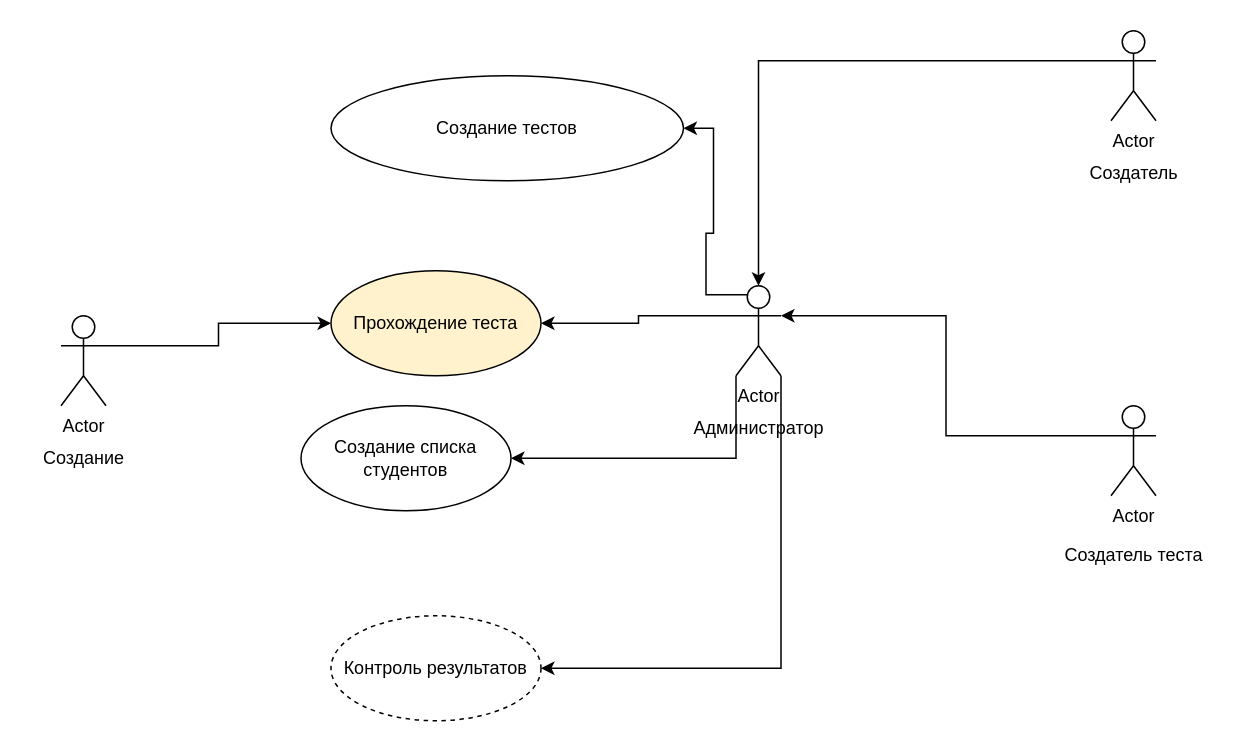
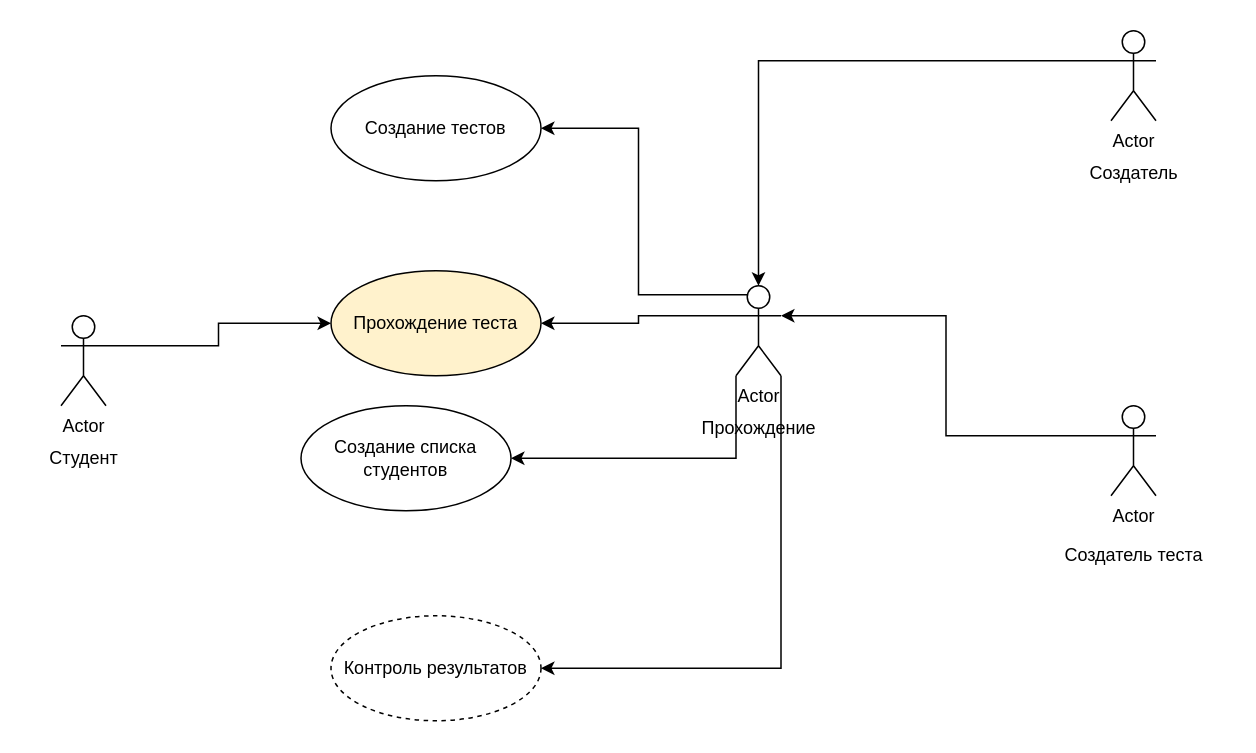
- <mxCell id="14" value="Создание тестов" style="ellipse;whiteSpace=wrap;html=1;" parent="1" vertex="1"><mxGeometry x="220" y="50" width="235" height="70" as="geometry" /></mxCell>
+ <mxCell id="14" value="Создание тестов" style="ellipse;whiteSpace=wrap;html=1;" parent="1" vertex="1"><mxGeometry x="220" y="50" width="140" height="70" as="geometry" /></mxCell>
- <mxCell id="7" value="Администратор" style="text;html=1;resizable=0;autosize=1;align=center;verticalAlign=middle;points=[];fillColor=none;strokeColor=none;rounded=0;" parent="1" vertex="1"><mxGeometry x="450" y="270" width="110" height="30" as="geometry" /></mxCell>
+ <mxCell id="7" value="Прохождение" style="text;html=1;resizable=0;autosize=1;align=center;verticalAlign=middle;points=[];fillColor=none;strokeColor=none;rounded=0;" parent="1" vertex="1"><mxGeometry x="450" y="270" width="110" height="30" as="geometry" /></mxCell>
- <mxCell id="20" value="Создание" style="text;html=1;resizable=0;autosize=1;align=center;verticalAlign=middle;points=[];fillColor=none;strokeColor=none;rounded=0;" parent="1" vertex="1"><mxGeometry x="20" y="290" width="70" height="30" as="geometry" /></mxCell>
+ <mxCell id="20" value="Студент" style="text;html=1;resizable=0;autosize=1;align=center;verticalAlign=middle;points=[];fillColor=none;strokeColor=none;rounded=0;" parent="1" vertex="1"><mxGeometry x="20" y="290" width="70" height="30" as="geometry" /></mxCell>
